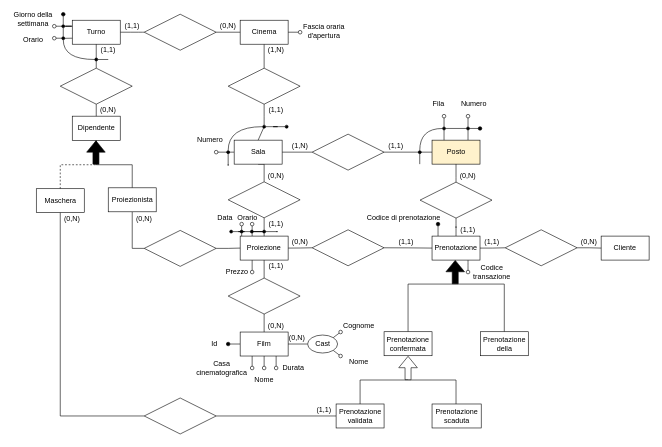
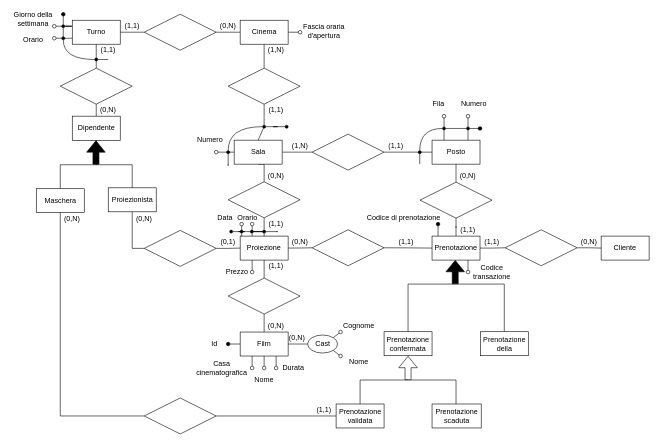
- <mxCell id="14" value="Posto" style="html=1;sketch=0;fillColor=#fff2cc;" parent="1" vertex="1"><mxGeometry x="720" y="233" width="80" height="40" as="geometry" /></mxCell>
+ <mxCell id="14" value="Posto" style="html=1;sketch=0;" parent="1" vertex="1"><mxGeometry x="720" y="233" width="80" height="40" as="geometry" /></mxCell>
- <mxCell id="55" style="edgeStyle=orthogonalEdgeStyle;orthogonalLoop=1;jettySize=auto;html=1;entryX=0.5;entryY=1;entryDx=0;entryDy=0;endArrow=none;endFill=0;sketch=0;rounded=0;dashed=1;" parent="1" source="56" target="59" edge="1"><mxGeometry relative="1" as="geometry"><Array as="points"><mxPoint x="100" y="274" /><mxPoint x="160" y="274" /></Array></mxGeometry></mxCell>
+ <mxCell id="55" style="edgeStyle=orthogonalEdgeStyle;orthogonalLoop=1;jettySize=auto;html=1;entryX=0.5;entryY=1;entryDx=0;entryDy=0;endArrow=none;endFill=0;sketch=0;rounded=0;" parent="1" source="56" target="59" edge="1"><mxGeometry relative="1" as="geometry"><Array as="points"><mxPoint x="100" y="274" /><mxPoint x="160" y="274" /></Array></mxGeometry></mxCell>
+ <mxCell id="81" value="(0,1)" style="text;html=1;strokeColor=none;fillColor=none;align=center;verticalAlign=middle;whiteSpace=wrap;sketch=0;" parent="1" vertex="1"><mxGeometry x="360" y="393" width="40" height="20" as="geometry" /></mxCell>
